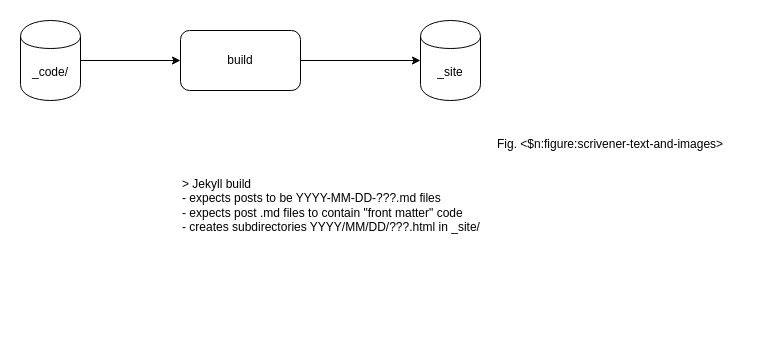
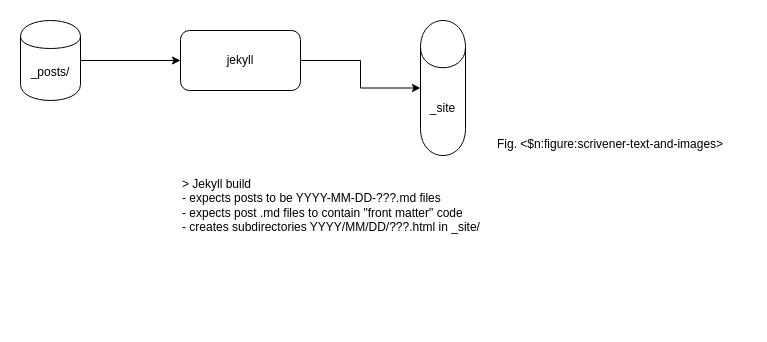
- <mxCell id="5" value="build" style="rounded=1;whiteSpace=wrap;html=1;" parent="1" vertex="1"><mxGeometry x="180" y="30" width="120" height="60" as="geometry" /></mxCell>
+ <mxCell id="5" value="jekyll" style="rounded=1;whiteSpace=wrap;html=1;" parent="1" vertex="1"><mxGeometry x="180" y="30" width="120" height="60" as="geometry" /></mxCell>
- <mxCell id="6" value="_site" style="shape=cylinder;whiteSpace=wrap;html=1;boundedLbl=1;backgroundOutline=1;" parent="1" vertex="1"><mxGeometry x="420" y="20" width="60" height="80" as="geometry" /></mxCell>
+ <mxCell id="6" value="_site" style="shape=cylinder;whiteSpace=wrap;html=1;boundedLbl=1;backgroundOutline=1;" parent="1" vertex="1"><mxGeometry x="420" y="20" width="45" height="135" as="geometry" /></mxCell>
- <mxCell id="3" value="_code/" style="shape=cylinder;whiteSpace=wrap;html=1;boundedLbl=1;backgroundOutline=1;" parent="1" vertex="1"><mxGeometry x="20" y="20" width="60" height="80" as="geometry" /></mxCell>
+ <mxCell id="3" value="_posts/" style="shape=cylinder;whiteSpace=wrap;html=1;boundedLbl=1;backgroundOutline=1;" parent="1" vertex="1"><mxGeometry x="20" y="20" width="60" height="80" as="geometry" /></mxCell>
